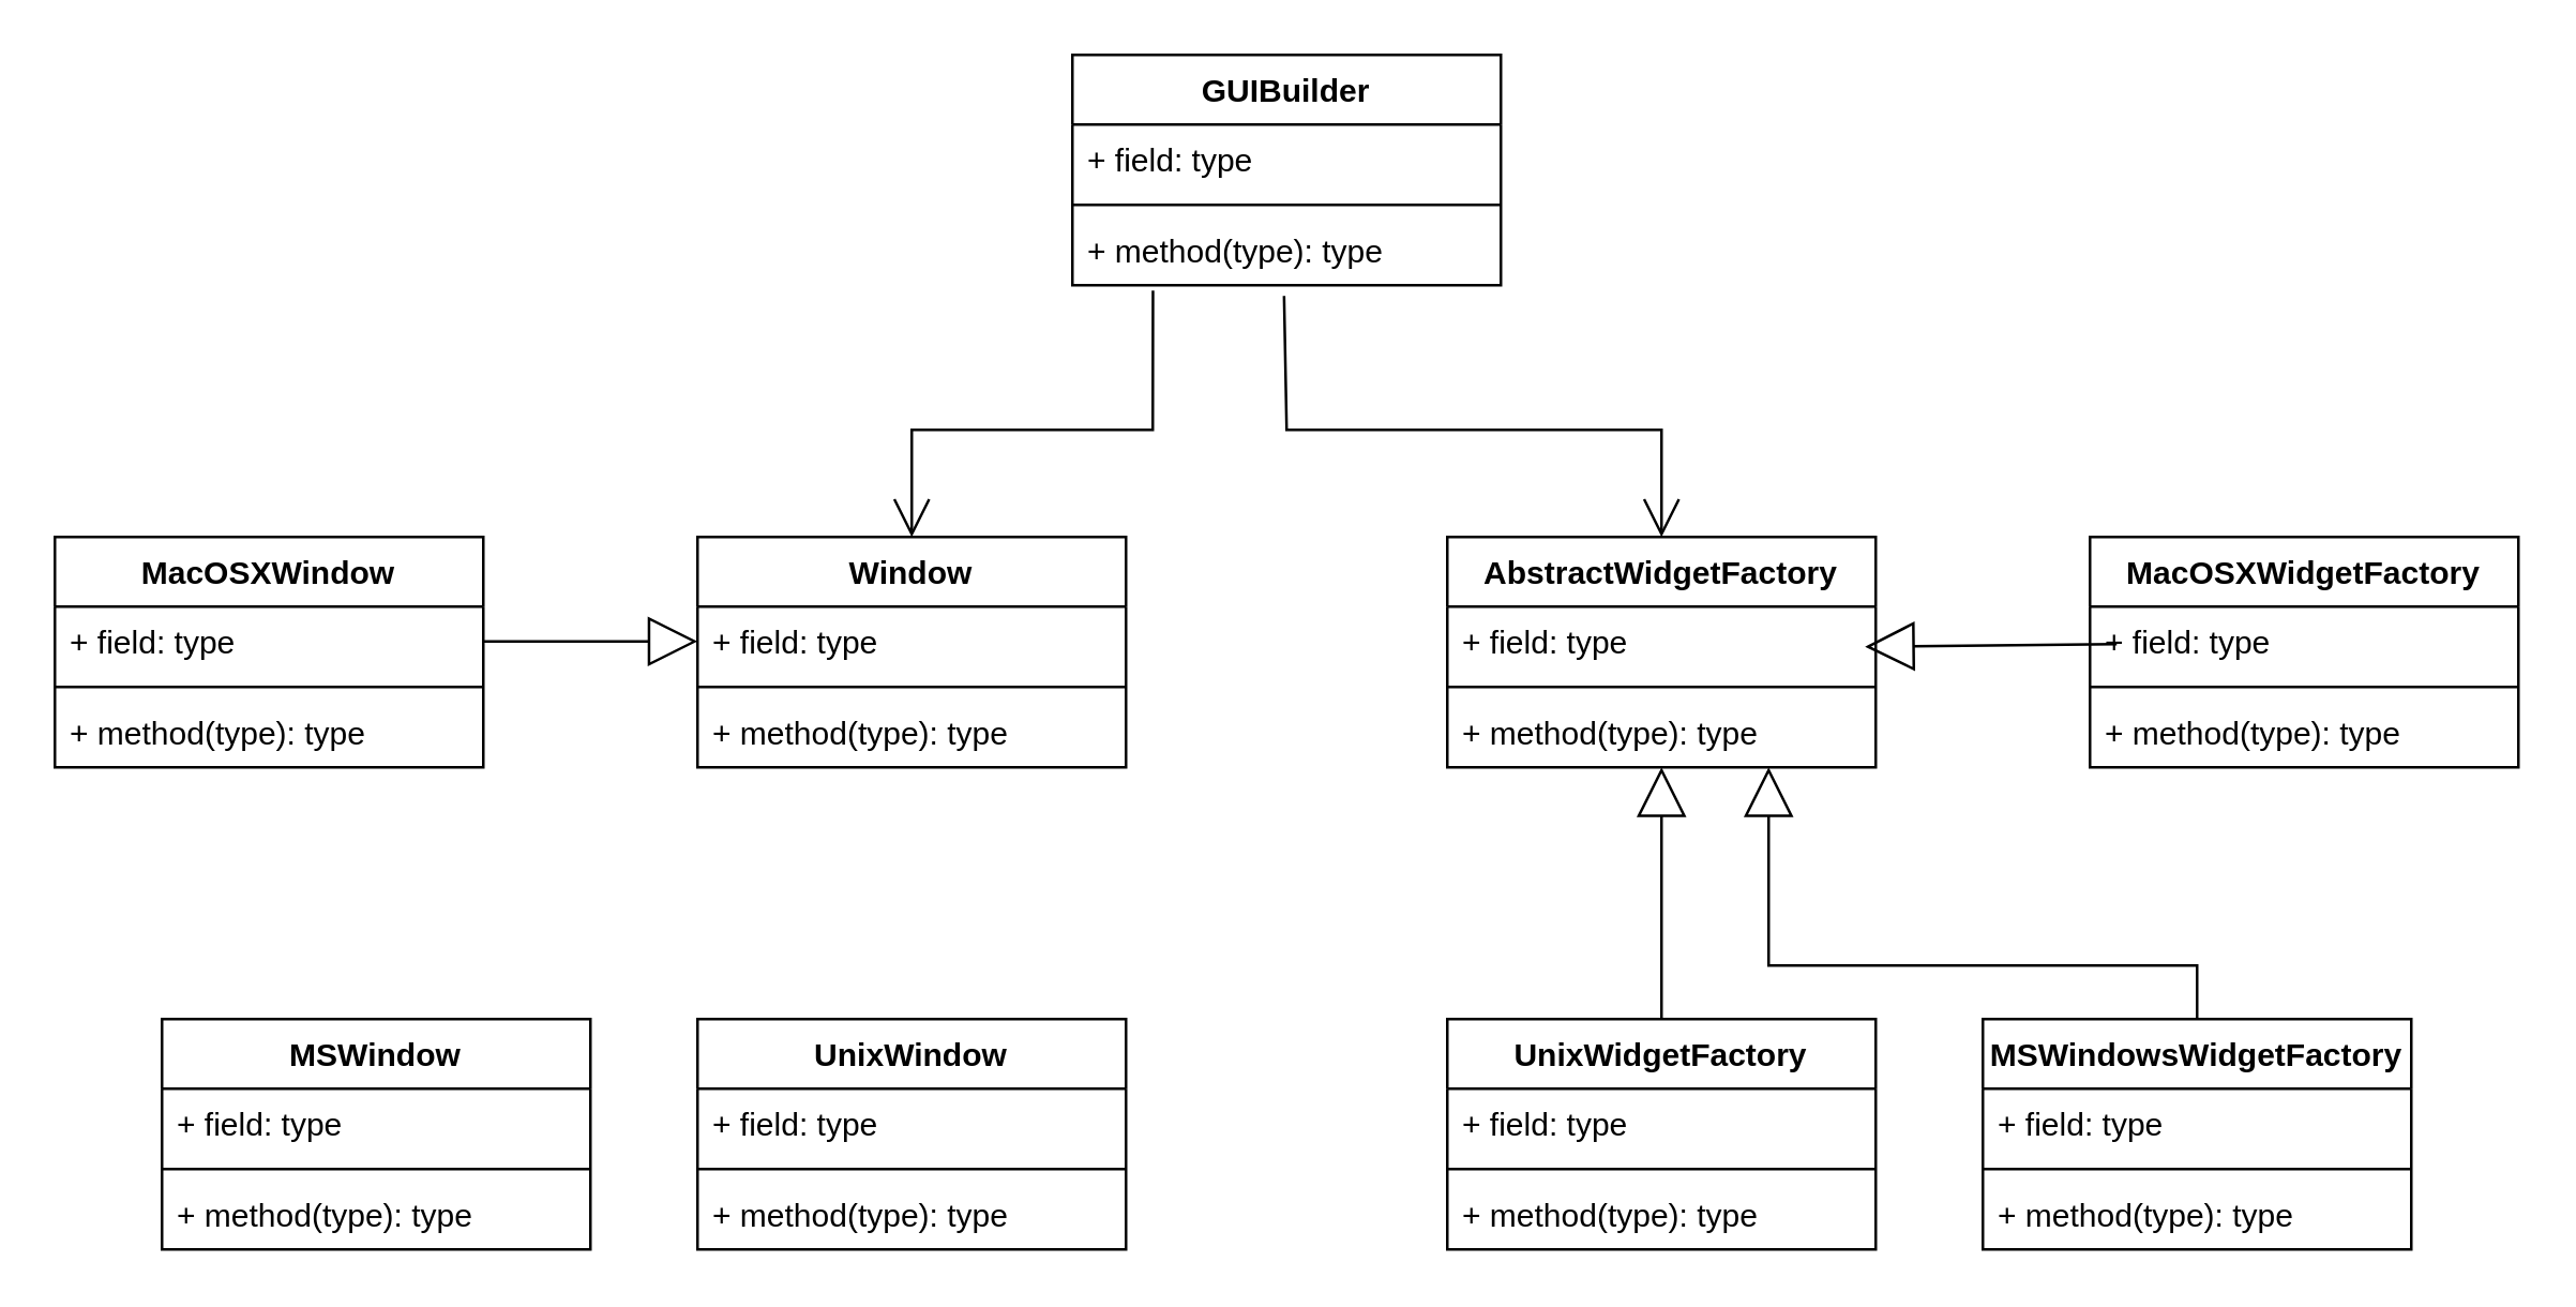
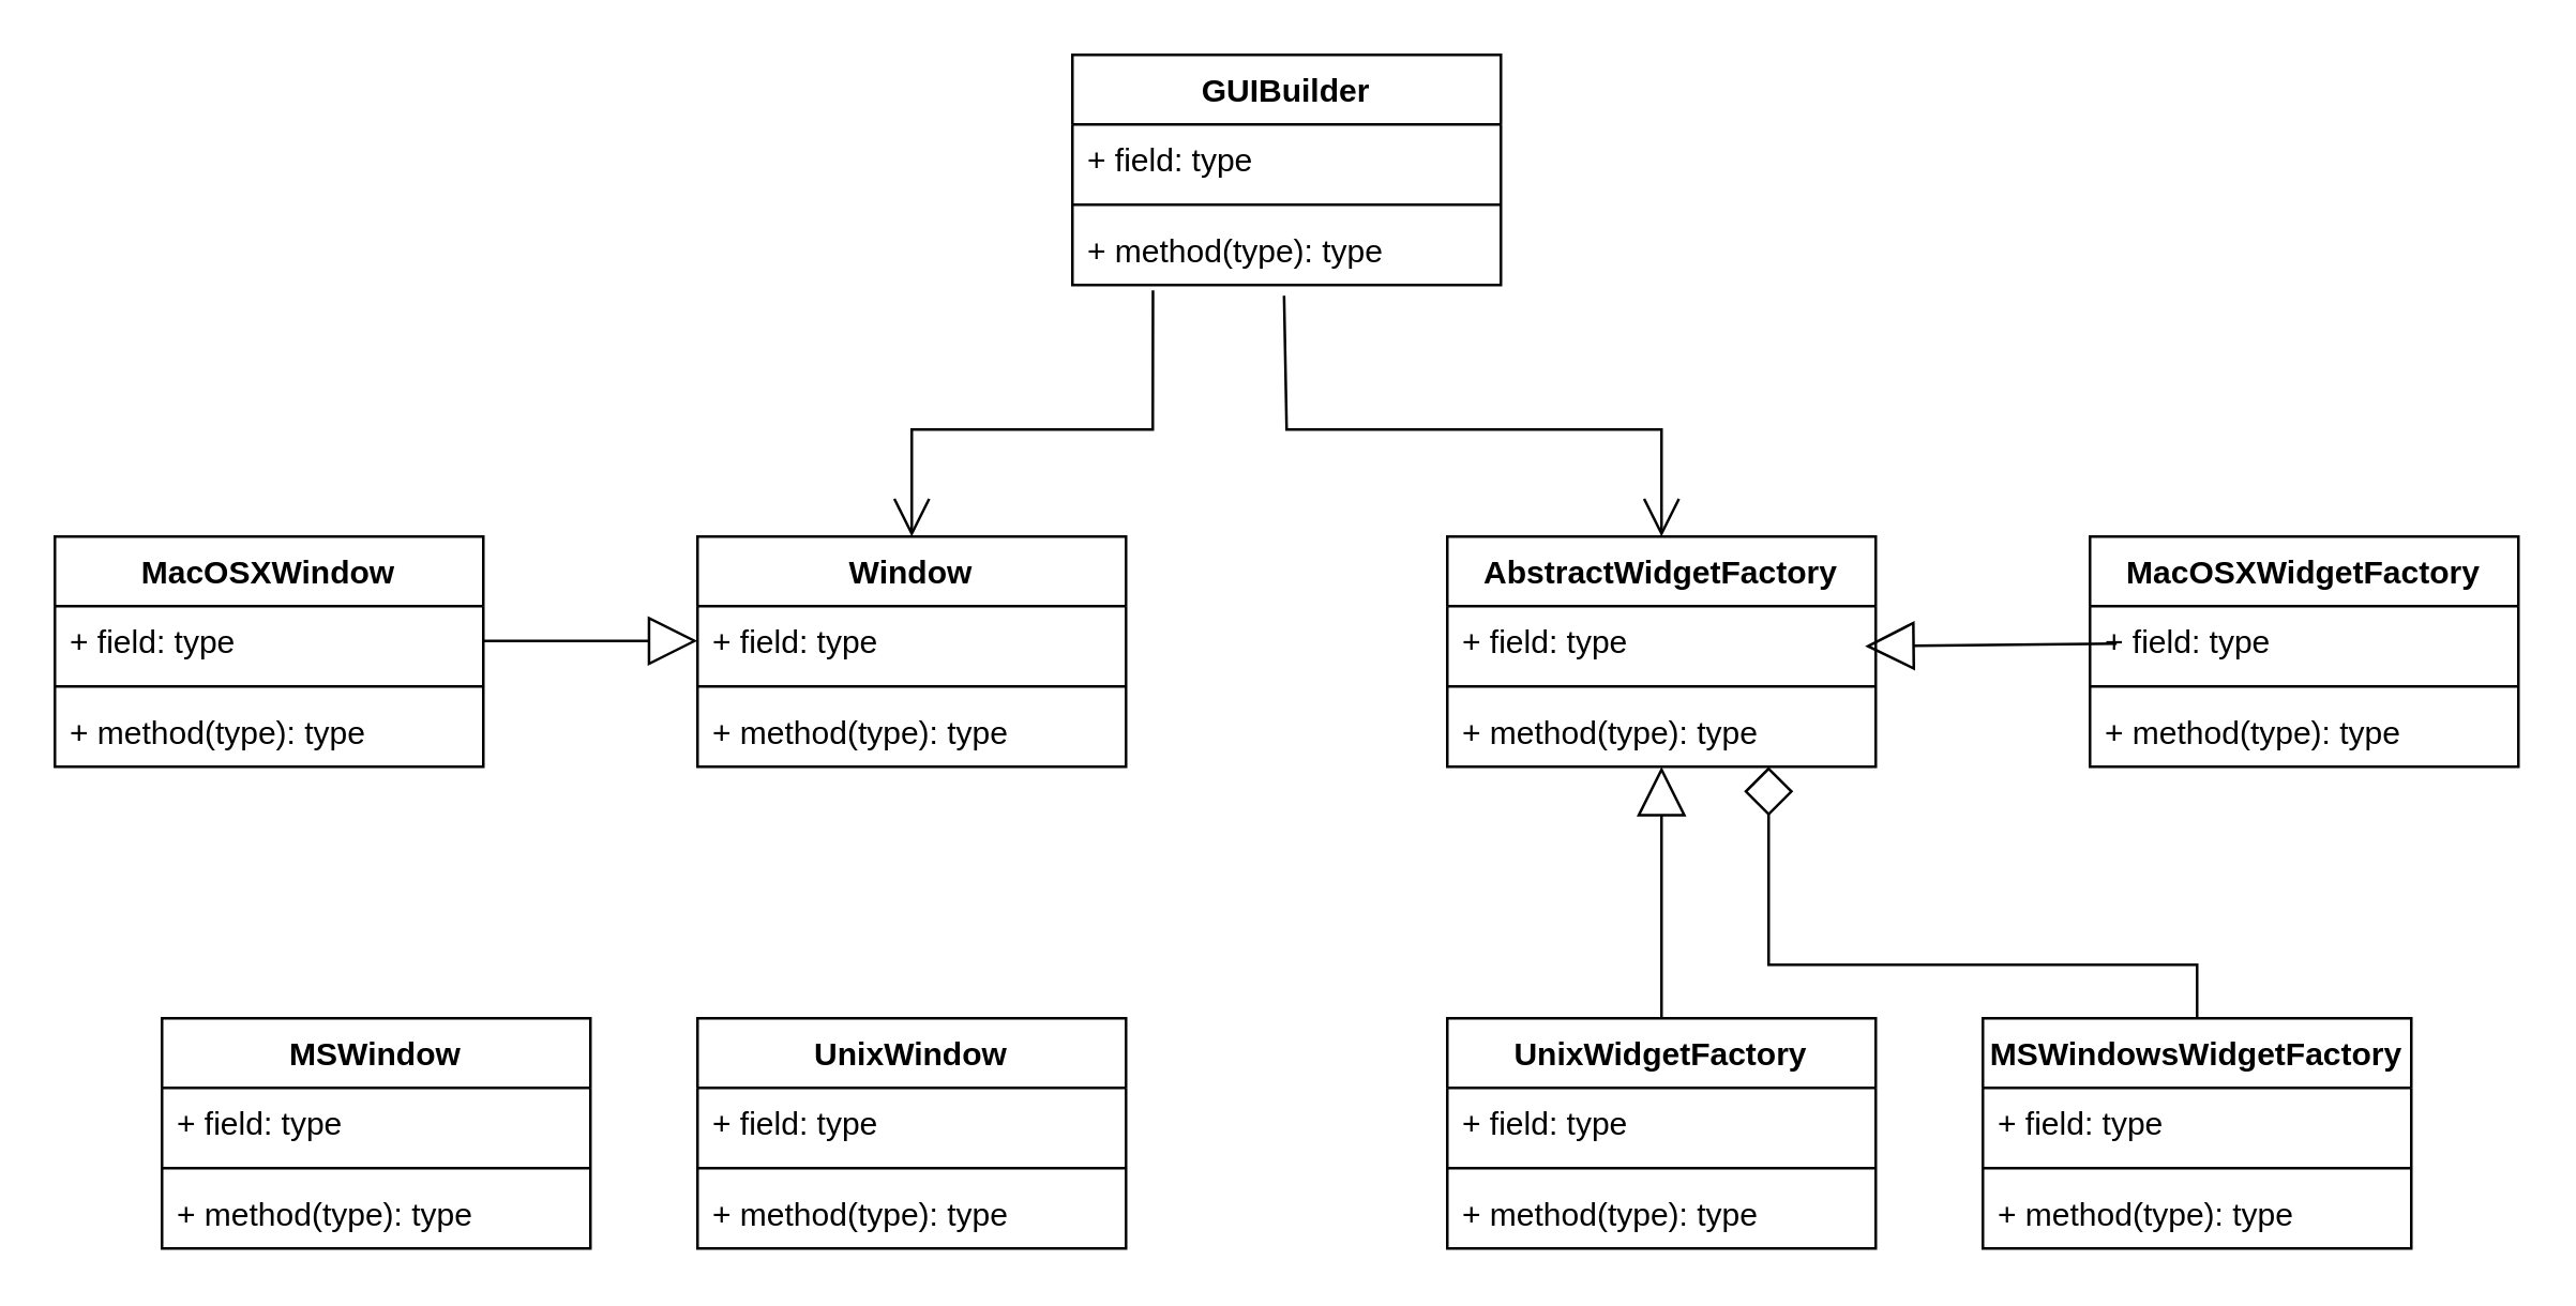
- <mxCell id="38" value="" style="endArrow=block;endSize=16;endFill=0;html=1;rounded=0;exitX=0.5;exitY=0;exitDx=0;exitDy=0;entryX=0.75;entryY=1;entryDx=0;entryDy=0;" edge="1" parent="1" source="34" target="11"><mxGeometry width="160" relative="1" as="geometry"><mxPoint x="880" y="286" as="sourcePoint" /><mxPoint x="1040" y="286" as="targetPoint" /><Array as="points"><mxPoint x="820" y="360" /><mxPoint x="660" y="360" /></Array></mxGeometry></mxCell>
+ <mxCell id="38" value="" style="endArrow=diamond;endSize=16;endFill=0;html=1;rounded=0;exitX=0.5;exitY=0;exitDx=0;exitDy=0;entryX=0.75;entryY=1;entryDx=0;entryDy=0;" edge="1" parent="1" source="34" target="11"><mxGeometry width="160" relative="1" as="geometry"><mxPoint x="880" y="286" as="sourcePoint" /><mxPoint x="1040" y="286" as="targetPoint" /><Array as="points"><mxPoint x="820" y="360" /><mxPoint x="660" y="360" /></Array></mxGeometry></mxCell>
